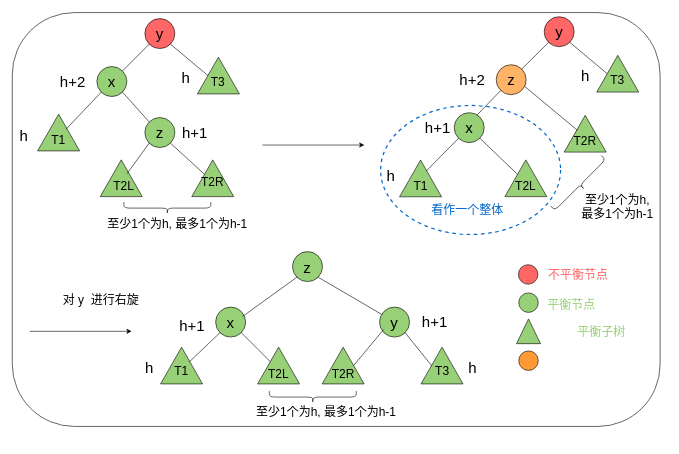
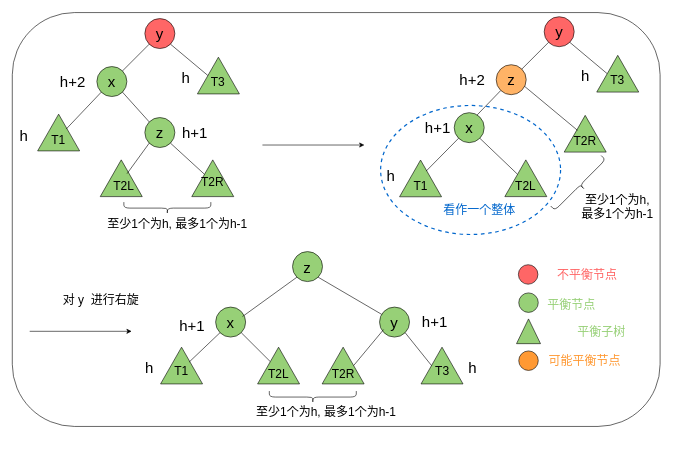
- <mxCell id="51" value="&lt;font style=&quot;font-size: 20px&quot; color=&quot;#0066cc&quot;&gt;看作一个整体&lt;/font&gt;" style="text;html=1;strokeColor=none;fillColor=none;align=center;verticalAlign=middle;whiteSpace=wrap;rounded=0;dashed=1;" vertex="1" parent="1"><mxGeometry x="705.81" y="339" width="146.38" height="20" as="geometry" /></mxCell>
+ <mxCell id="51" value="&lt;font style=&quot;font-size: 20px&quot; color=&quot;#0066cc&quot;&gt;看作一个整体&lt;/font&gt;" style="text;html=1;strokeColor=none;fillColor=none;align=center;verticalAlign=middle;whiteSpace=wrap;rounded=0;dashed=1;" vertex="1" parent="1"><mxGeometry x="725.81" y="339" width="146.38" height="20" as="geometry" /></mxCell>
- <mxCell id="80" value="&lt;font color=&quot;#ff6666&quot; style=&quot;font-size: 20px&quot;&gt;不平衡节点&lt;/font&gt;" style="text;html=1;strokeColor=none;fillColor=none;align=center;verticalAlign=middle;whiteSpace=wrap;rounded=0;" vertex="1" parent="1"><mxGeometry x="905" y="446.63" width="116.74" height="20" as="geometry" /></mxCell>
+ <mxCell id="80" value="&lt;font color=&quot;#ff6666&quot; style=&quot;font-size: 20px&quot;&gt;不平衡节点&lt;/font&gt;" style="text;html=1;strokeColor=none;fillColor=none;align=center;verticalAlign=middle;whiteSpace=wrap;rounded=0;" vertex="1" parent="1"><mxGeometry x="920" y="446.63" width="116.74" height="20" as="geometry" /></mxCell>
+ <mxCell id="84" value="&lt;font style=&quot;font-size: 20px&quot; color=&quot;#ff9933&quot;&gt;可能平衡节点&lt;/font&gt;" style="text;html=1;strokeColor=none;fillColor=none;align=center;verticalAlign=middle;whiteSpace=wrap;rounded=0;" vertex="1" parent="1"><mxGeometry x="909.06" y="590.38" width="130.94" height="20" as="geometry" /></mxCell>
